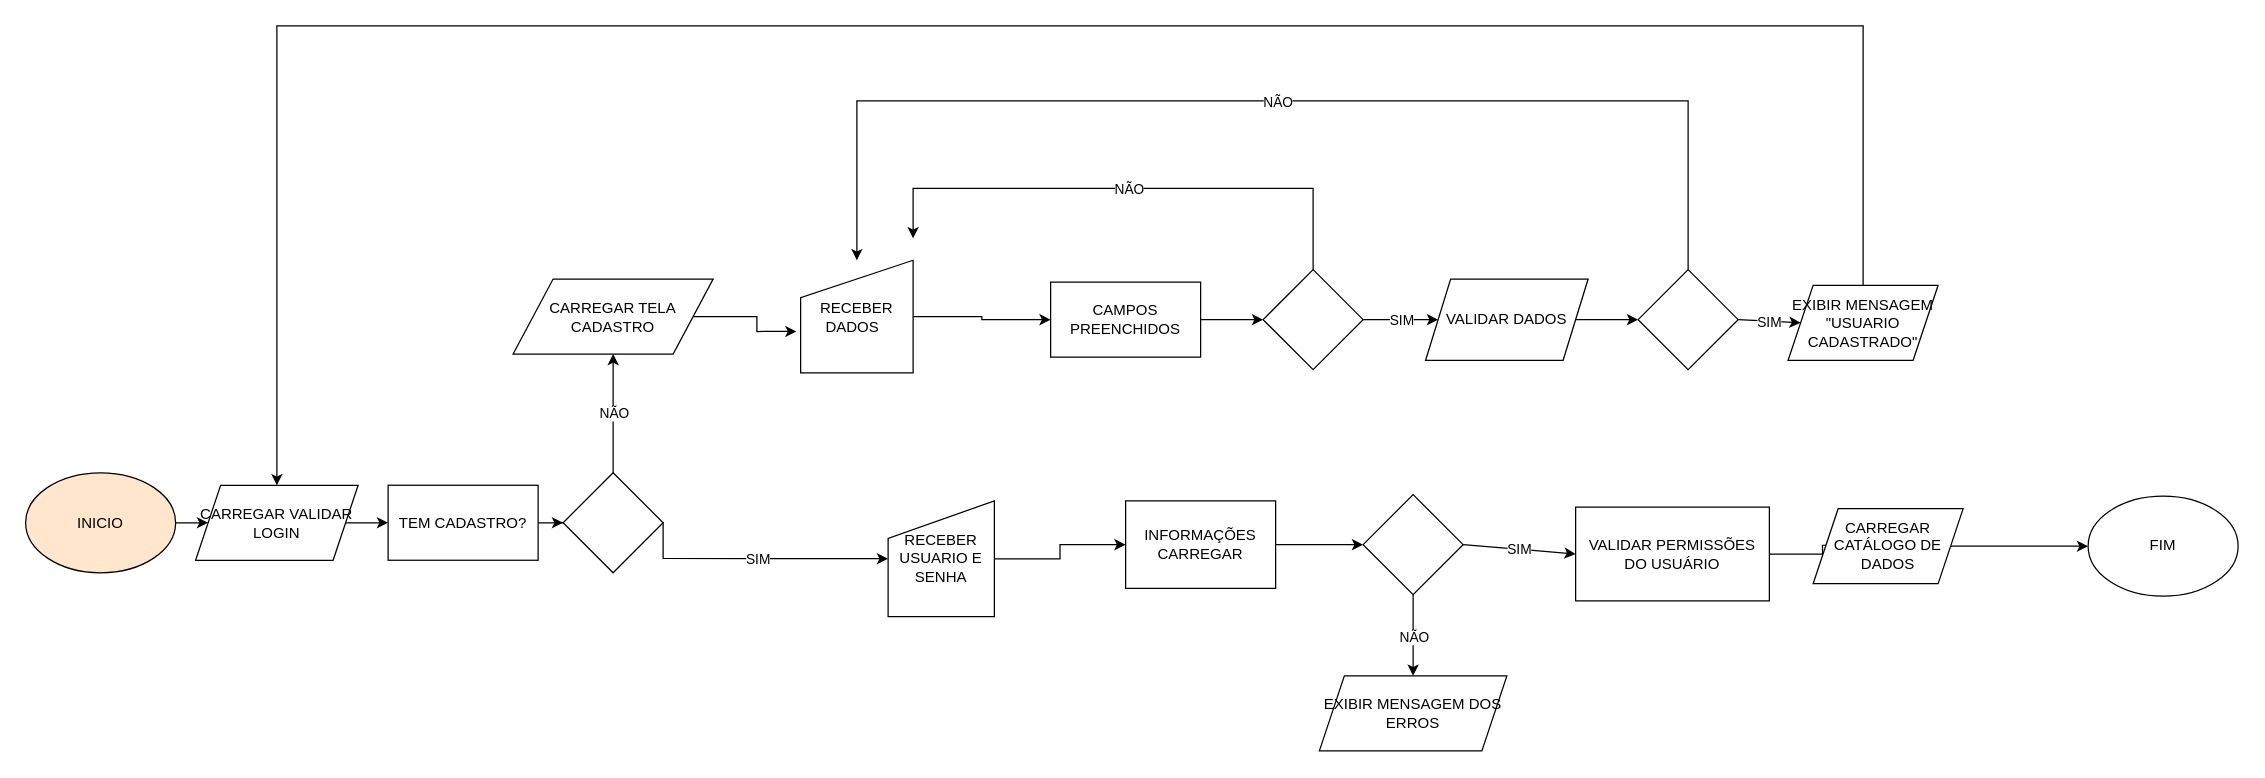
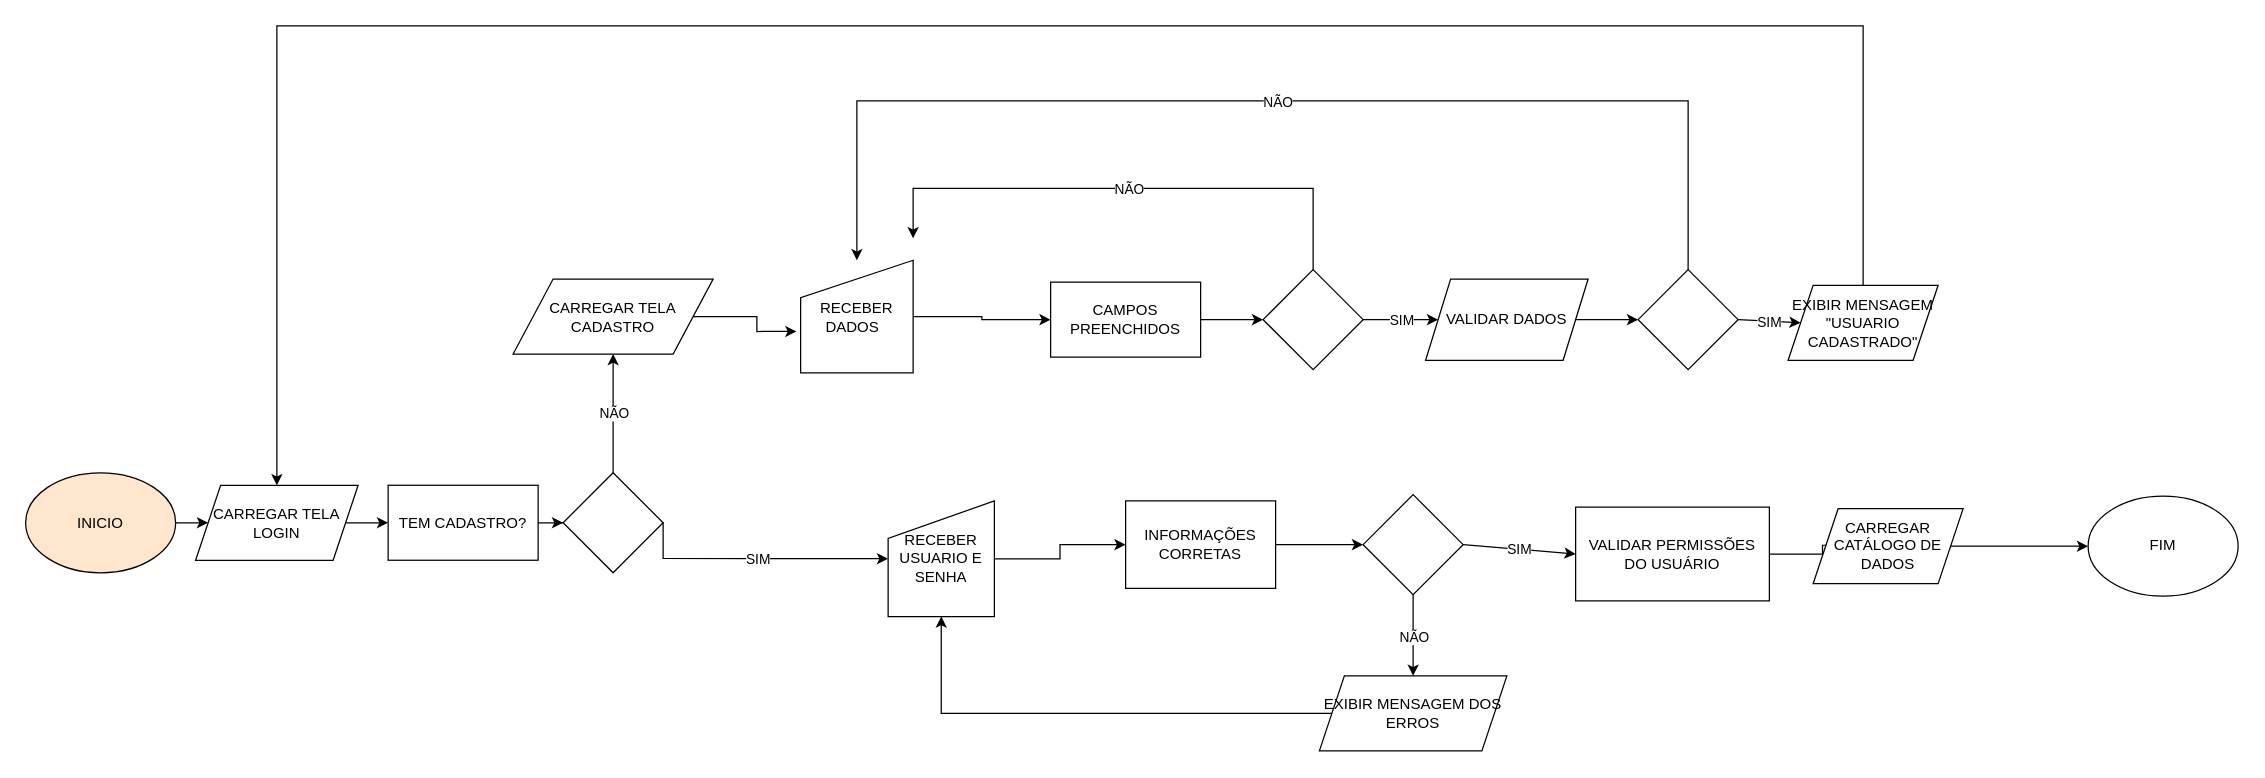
- <mxCell id="9" value="CARREGAR VALIDAR LOGIN" style="shape=parallelogram;perimeter=parallelogramPerimeter;whiteSpace=wrap;html=1;fixedSize=1;" parent="1" vertex="1"><mxGeometry x="156" y="387.5" width="130" height="60" as="geometry" /></mxCell>
+ <mxCell id="9" value="CARREGAR TELA LOGIN" style="shape=parallelogram;perimeter=parallelogramPerimeter;whiteSpace=wrap;html=1;fixedSize=1;" parent="1" vertex="1"><mxGeometry x="156" y="387.5" width="130" height="60" as="geometry" /></mxCell>
- <mxCell id="5" value="INFORMAÇÕES CARREGAR" style="rounded=0;whiteSpace=wrap;html=1;" parent="1" vertex="1"><mxGeometry x="900" y="400" width="120" height="70" as="geometry" /></mxCell>
+ <mxCell id="5" value="INFORMAÇÕES CORRETAS" style="rounded=0;whiteSpace=wrap;html=1;" parent="1" vertex="1"><mxGeometry x="900" y="400" width="120" height="70" as="geometry" /></mxCell>
+ <mxCell id="10" style="edgeStyle=orthogonalEdgeStyle;rounded=0;orthogonalLoop=1;jettySize=auto;html=1;entryX=0.5;entryY=1;entryDx=0;entryDy=0;" parent="1" source="11" target="3" edge="1"><mxGeometry relative="1" as="geometry" /></mxCell>
